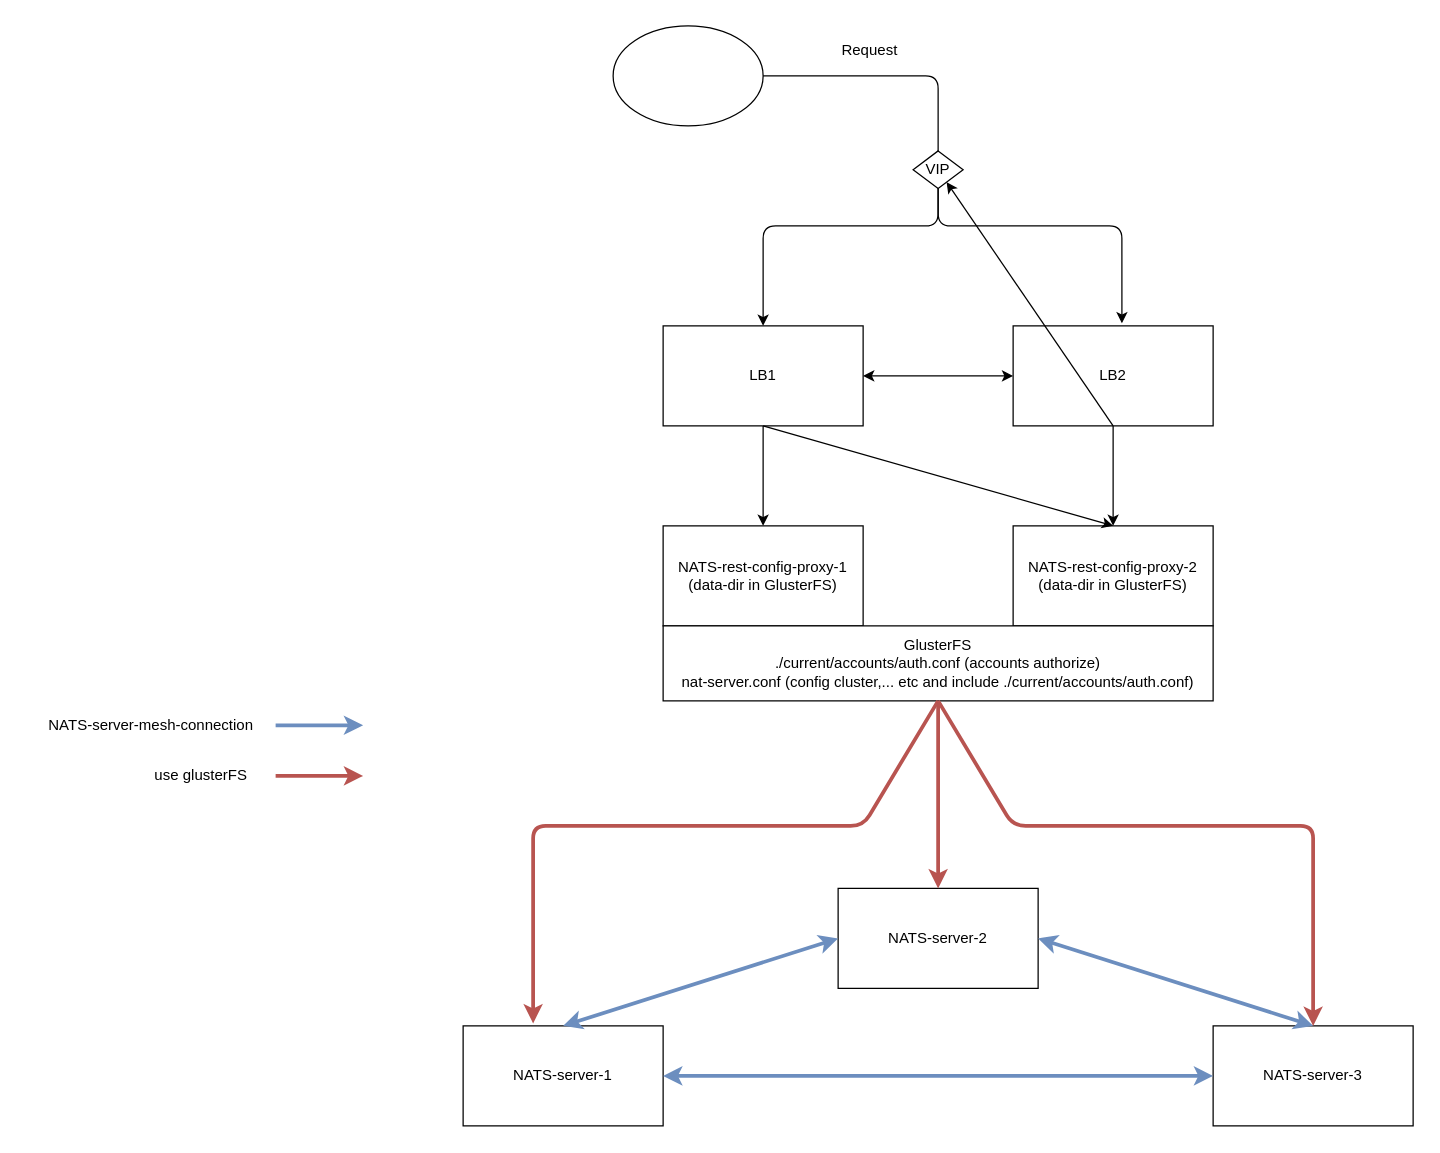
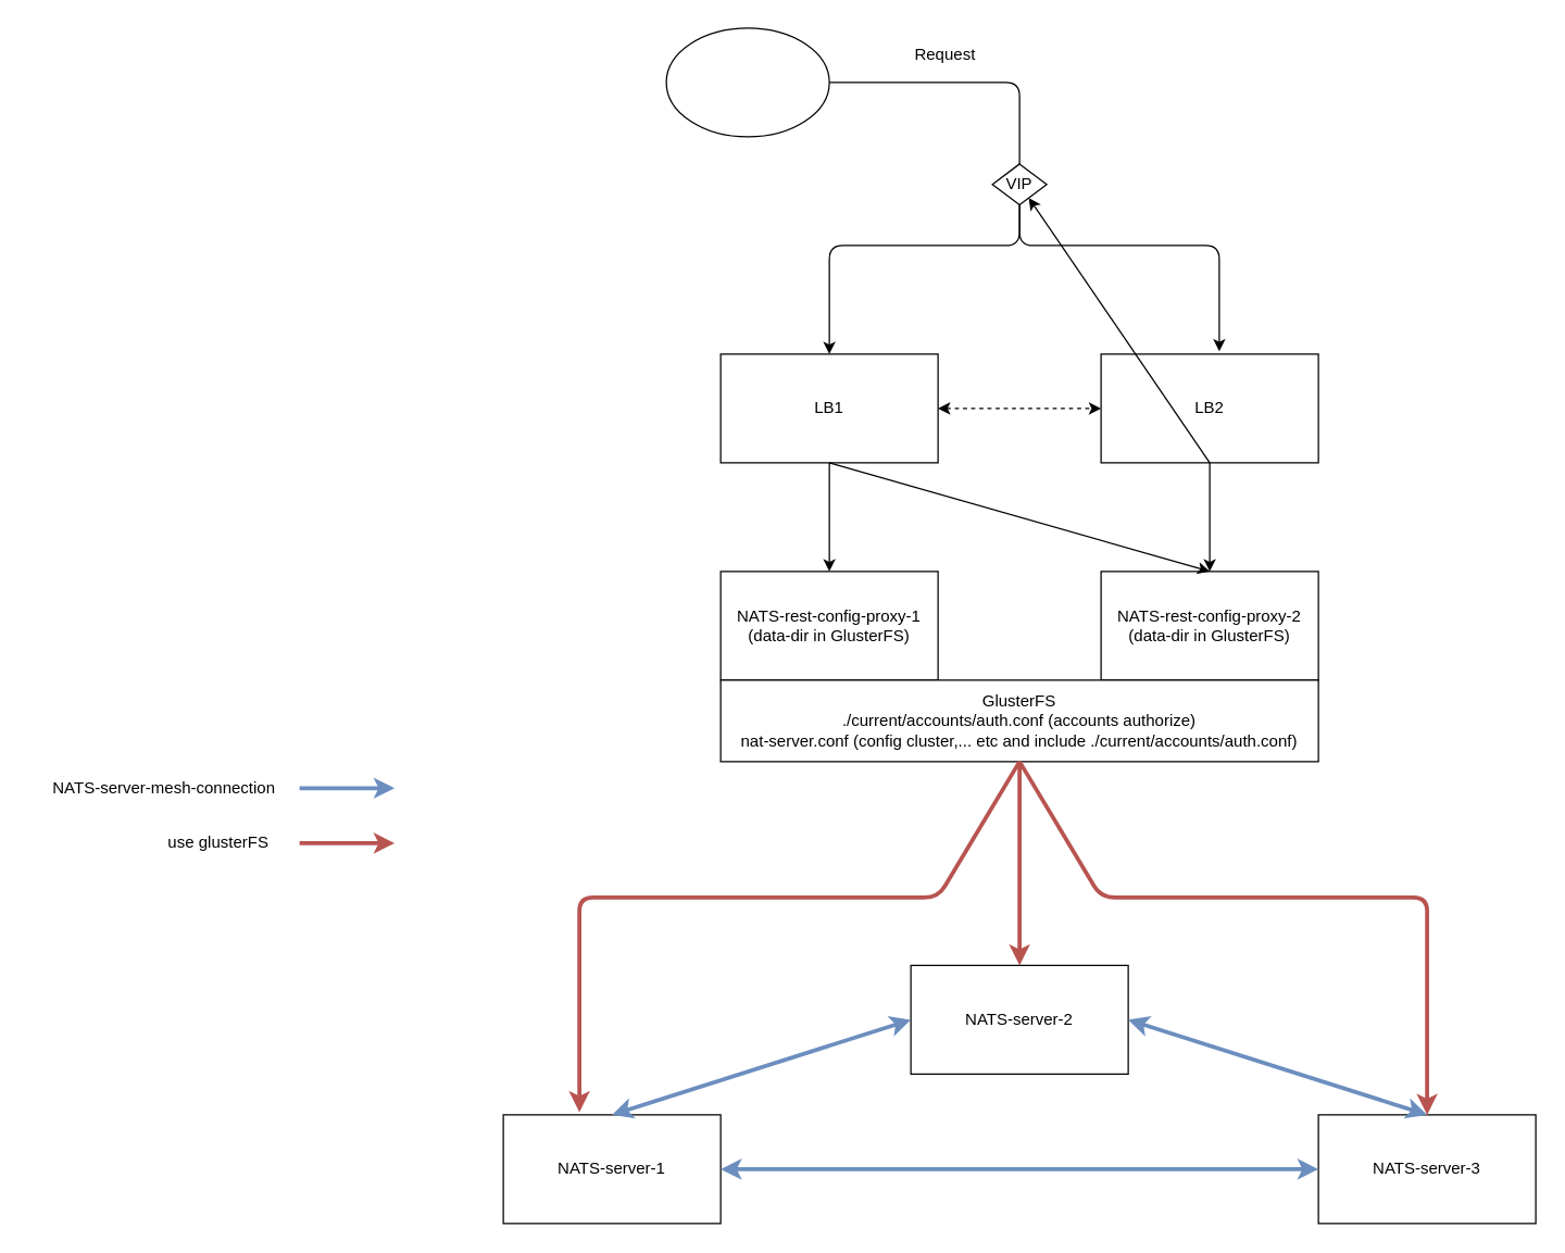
- <mxCell id="7" value="" style="endArrow=classic;startArrow=classic;html=1;entryX=0;entryY=0.5;entryDx=0;entryDy=0;exitX=1;exitY=0.5;exitDx=0;exitDy=0;" edge="1" parent="1" source="6" target="5"><mxGeometry width="50" height="50" relative="1" as="geometry"><mxPoint x="670" y="400" as="sourcePoint" /><mxPoint x="720" y="350" as="targetPoint" /></mxGeometry></mxCell>
+ <mxCell id="7" value="" style="endArrow=classic;startArrow=classic;html=1;entryX=0;entryY=0.5;entryDx=0;entryDy=0;exitX=1;exitY=0.5;exitDx=0;exitDy=0;dashed=1;" edge="1" parent="1" source="6" target="5"><mxGeometry width="50" height="50" relative="1" as="geometry"><mxPoint x="670" y="400" as="sourcePoint" /><mxPoint x="720" y="350" as="targetPoint" /></mxGeometry></mxCell>
